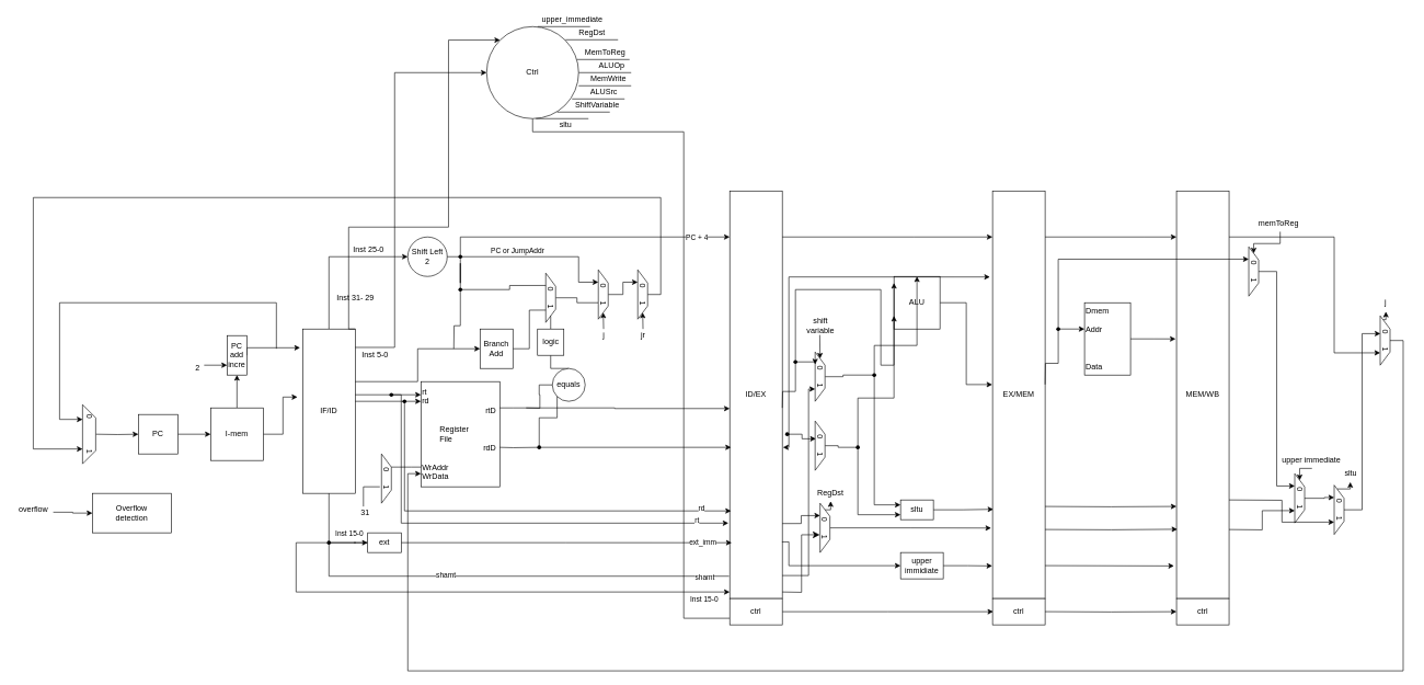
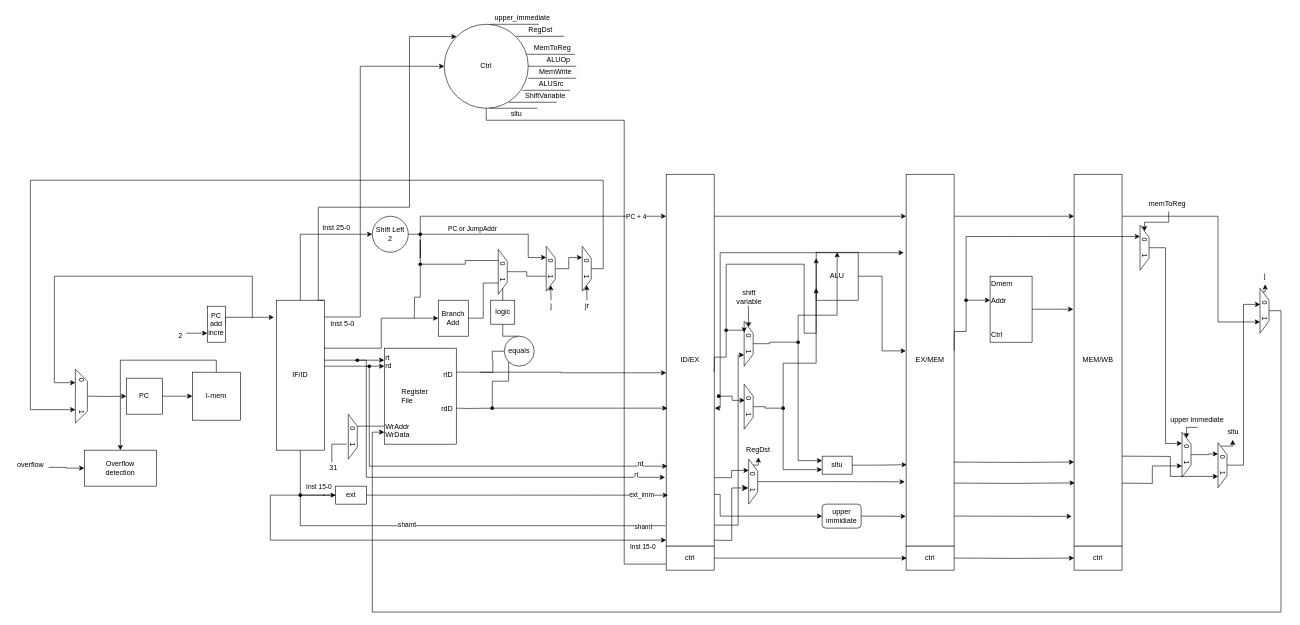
- <mxCell id="26" value="Inst 31- 29" style="text;html=1;align=center;verticalAlign=middle;resizable=0;points=[];autosize=1;strokeColor=none;fillColor=none;" parent="1" vertex="1"><mxGeometry x="505" y="442.5" width="70" height="20" as="geometry" /></mxCell>
- <mxCell id="128" value="&lt;div style=&quot;text-align: center&quot;&gt;&lt;span&gt;Dmem&lt;/span&gt;&lt;/div&gt;&lt;br&gt;Addr&lt;br&gt;&lt;br&gt;&lt;br&gt;&lt;br&gt;Data" style="rounded=0;whiteSpace=wrap;html=1;align=left;" parent="1" vertex="1"><mxGeometry x="1650" width="70" height="110" as="geometry" y="460" /></mxCell>
+ <mxCell id="128" value="&lt;div style=&quot;text-align: center&quot;&gt;&lt;span&gt;Dmem&lt;/span&gt;&lt;/div&gt;&lt;br&gt;Addr&lt;br&gt;&lt;br&gt;&lt;br&gt;&lt;br&gt;Ctrl" style="rounded=0;whiteSpace=wrap;html=1;align=left;" parent="1" vertex="1"><mxGeometry x="1650" width="70" height="110" as="geometry" y="460" /></mxCell>
- <mxCell id="5" style="edgeStyle=orthogonalEdgeStyle;rounded=0;orthogonalLoop=1;jettySize=auto;html=1;exitX=0.5;exitY=0;exitDx=0;exitDy=0;entryX=0.5;entryY=1;entryDx=0;entryDy=0;" parent="1" source="6" target="10" edge="1"><mxGeometry relative="1" as="geometry" /></mxCell>
+ <mxCell id="5" style="edgeStyle=orthogonalEdgeStyle;rounded=0;orthogonalLoop=1;jettySize=auto;html=1;exitX=0.5;exitY=0;exitDx=0;exitDy=0;" parent="1" source="6" target="159" edge="1"><mxGeometry relative="1" as="geometry" /></mxCell>
- <mxCell id="4" style="edgeStyle=orthogonalEdgeStyle;rounded=0;orthogonalLoop=1;jettySize=auto;html=1;exitX=1;exitY=0.5;exitDx=0;exitDy=0;entryX=-0.1;entryY=0.414;entryDx=0;entryDy=0;entryPerimeter=0;" parent="1" source="6" target="14" edge="1"><mxGeometry relative="1" as="geometry" /></mxCell>
- <mxCell id="111" value="upper immidiate" style="rounded=0;whiteSpace=wrap;html=1;" parent="1" vertex="1"><mxGeometry x="1370" y="840" width="65" height="40" as="geometry" /></mxCell>
+ <mxCell id="111" value="upper immidiate" style="whiteSpace=wrap;html=1;rounded=1;" parent="1" vertex="1"><mxGeometry x="1370" y="840" width="65" height="40" as="geometry" /></mxCell>
